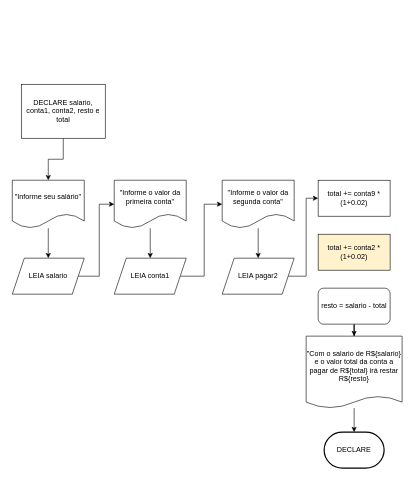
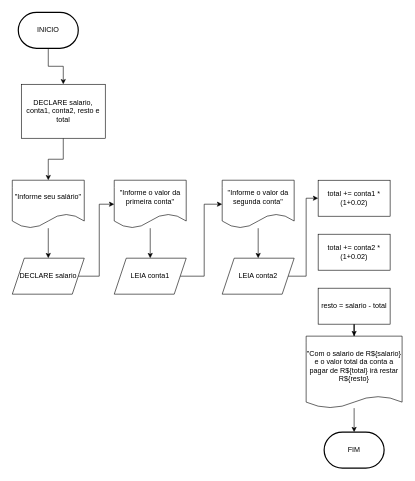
+ <mxCell id="4" value="INICIO" style="strokeWidth=2;html=1;shape=mxgraph.flowchart.terminator;whiteSpace=wrap;" vertex="1" parent="1"><mxGeometry x="30" y="20" width="100" height="60" as="geometry" /></mxCell>
+ <mxCell id="3" value="" style="edgeStyle=orthogonalEdgeStyle;rounded=0;orthogonalLoop=1;jettySize=auto;html=1;" edge="1" parent="1" source="4" target="6"><mxGeometry relative="1" as="geometry" /></mxCell>
- <mxCell id="19" value="total += conta9 * (1+0.02)" style="rounded=0;whiteSpace=wrap;html=1;" vertex="1" parent="1"><mxGeometry x="530" y="300" width="120" height="60" as="geometry" /></mxCell>
+ <mxCell id="19" value="total += conta1 * (1+0.02)" style="rounded=0;whiteSpace=wrap;html=1;" vertex="1" parent="1"><mxGeometry x="530" y="300" width="120" height="60" as="geometry" /></mxCell>
- <mxCell id="20" value="total += conta2 * (1+0.02)" style="rounded=0;whiteSpace=wrap;html=1;fillColor=#fff2cc;" vertex="1" parent="1"><mxGeometry x="530" y="390" width="120" height="60" as="geometry" /></mxCell>
+ <mxCell id="20" value="total += conta2 * (1+0.02)" style="rounded=0;whiteSpace=wrap;html=1;" vertex="1" parent="1"><mxGeometry x="530" y="390" width="120" height="60" as="geometry" /></mxCell>
- <mxCell id="14" value="LEIA salario" style="shape=parallelogram;perimeter=parallelogramPerimeter;whiteSpace=wrap;html=1;fixedSize=1;" vertex="1" parent="1"><mxGeometry x="20" y="430" width="120" height="60" as="geometry" /></mxCell>
+ <mxCell id="14" value="DECLARE salario" style="shape=parallelogram;perimeter=parallelogramPerimeter;whiteSpace=wrap;html=1;fixedSize=1;" vertex="1" parent="1"><mxGeometry x="20" y="430" width="120" height="60" as="geometry" /></mxCell>
- <mxCell id="18" value="LEIA pagar2" style="shape=parallelogram;perimeter=parallelogramPerimeter;whiteSpace=wrap;html=1;fixedSize=1;" vertex="1" parent="1"><mxGeometry x="370" y="430" width="120" height="60" as="geometry" /></mxCell>
+ <mxCell id="18" value="LEIA conta2" style="shape=parallelogram;perimeter=parallelogramPerimeter;whiteSpace=wrap;html=1;fixedSize=1;" vertex="1" parent="1"><mxGeometry x="370" y="430" width="120" height="60" as="geometry" /></mxCell>
- <mxCell id="22" value="resto = salario - total" style="whiteSpace=wrap;html=1;rounded=1;" vertex="1" parent="1"><mxGeometry x="530" y="480" width="120" height="60" as="geometry" /></mxCell>
+ <mxCell id="22" value="resto = salario - total" style="rounded=0;whiteSpace=wrap;html=1;" vertex="1" parent="1"><mxGeometry x="530" y="480" width="120" height="60" as="geometry" /></mxCell>
- <mxCell id="2" value="DECLARE" style="strokeWidth=2;html=1;shape=mxgraph.flowchart.terminator;whiteSpace=wrap;" vertex="1" parent="1"><mxGeometry x="540" y="720" width="100" height="60" as="geometry" /></mxCell>
+ <mxCell id="2" value="FIM" style="strokeWidth=2;html=1;shape=mxgraph.flowchart.terminator;whiteSpace=wrap;" vertex="1" parent="1"><mxGeometry x="540" y="720" width="100" height="60" as="geometry" /></mxCell>
